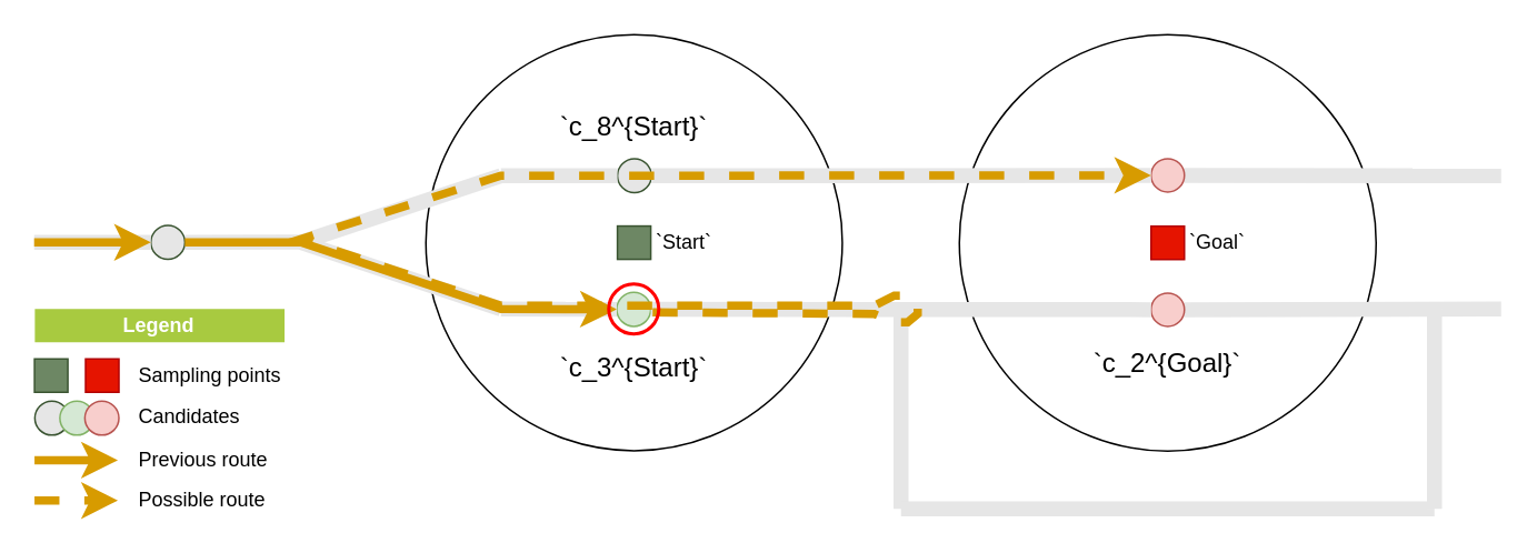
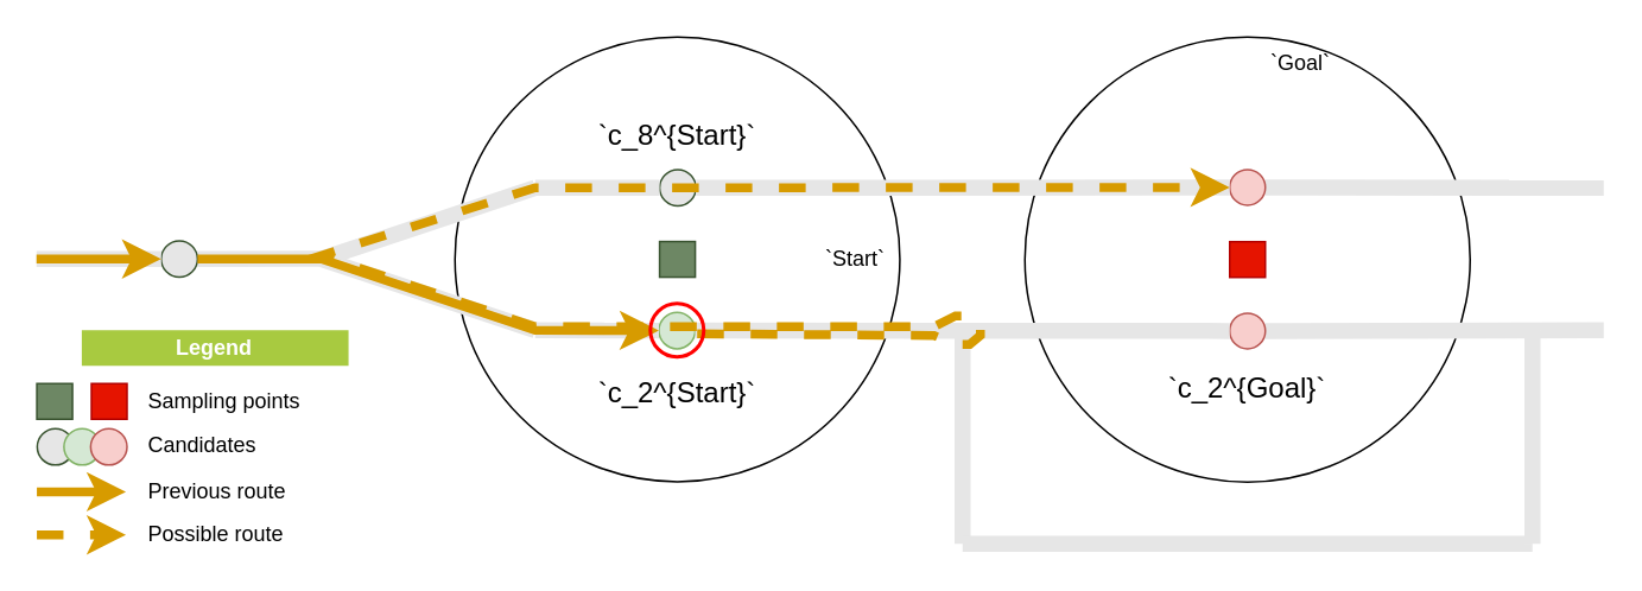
- <mxCell id="41" value="`Start`" style="text;html=1;strokeColor=none;fillColor=none;align=center;verticalAlign=middle;whiteSpace=wrap;rounded=0;" parent="1" vertex="1"><mxGeometry x="389.89" y="134.79" width="40" height="20" as="geometry" /></mxCell>
+ <mxCell id="41" value="`Start`" style="text;html=1;strokeColor=none;fillColor=none;align=center;verticalAlign=middle;whiteSpace=wrap;rounded=0;" parent="1" vertex="1"><mxGeometry x="459.89" y="134.79" width="40" height="20" as="geometry" /></mxCell>
- <mxCell id="42" value="`Goal`" style="text;html=1;strokeColor=none;fillColor=none;align=center;verticalAlign=middle;whiteSpace=wrap;rounded=0;" parent="1" vertex="1"><mxGeometry x="710" y="134.79" width="40" height="20" as="geometry" /></mxCell>
+ <mxCell id="42" value="`Goal`" style="text;html=1;strokeColor=none;fillColor=none;align=center;verticalAlign=middle;whiteSpace=wrap;rounded=0;" parent="1" vertex="1"><mxGeometry x="710" y="24.79" width="40" height="20" as="geometry" /></mxCell>
- <mxCell id="29" value="&lt;b&gt;Legend&lt;/b&gt;" style="text;html=1;strokeColor=none;align=center;verticalAlign=middle;whiteSpace=wrap;rounded=0;fillColor=#a8ca40;fontColor=#FFFFFF;" parent="1" vertex="1"><mxGeometry x="20.42" y="185" width="149.79" height="20" as="geometry" /></mxCell>
+ <mxCell id="29" value="&lt;b&gt;Legend&lt;/b&gt;" style="text;html=1;strokeColor=none;align=center;verticalAlign=middle;whiteSpace=wrap;rounded=0;fillColor=#a8ca40;fontColor=#FFFFFF;" parent="1" vertex="1"><mxGeometry x="45.42" y="185" width="149.79" height="20" as="geometry" /></mxCell>
- <mxCell id="44" value="&lt;div&gt;&lt;span style=&quot;font-size: 16px&quot;&gt;`c_3^{Start}`&lt;/span&gt;&lt;/div&gt;" style="text;html=1;strokeColor=none;fillColor=none;align=center;verticalAlign=middle;whiteSpace=wrap;rounded=0;fontColor=#000000;" parent="1" vertex="1"><mxGeometry x="359.68" y="210" width="40" height="20" as="geometry" /></mxCell>
+ <mxCell id="44" value="&lt;div&gt;&lt;span style=&quot;font-size: 16px&quot;&gt;`c_2^{Start}`&lt;/span&gt;&lt;/div&gt;" style="text;html=1;strokeColor=none;fillColor=none;align=center;verticalAlign=middle;whiteSpace=wrap;rounded=0;fontColor=#000000;" parent="1" vertex="1"><mxGeometry x="359.68" y="210" width="40" height="20" as="geometry" /></mxCell>
